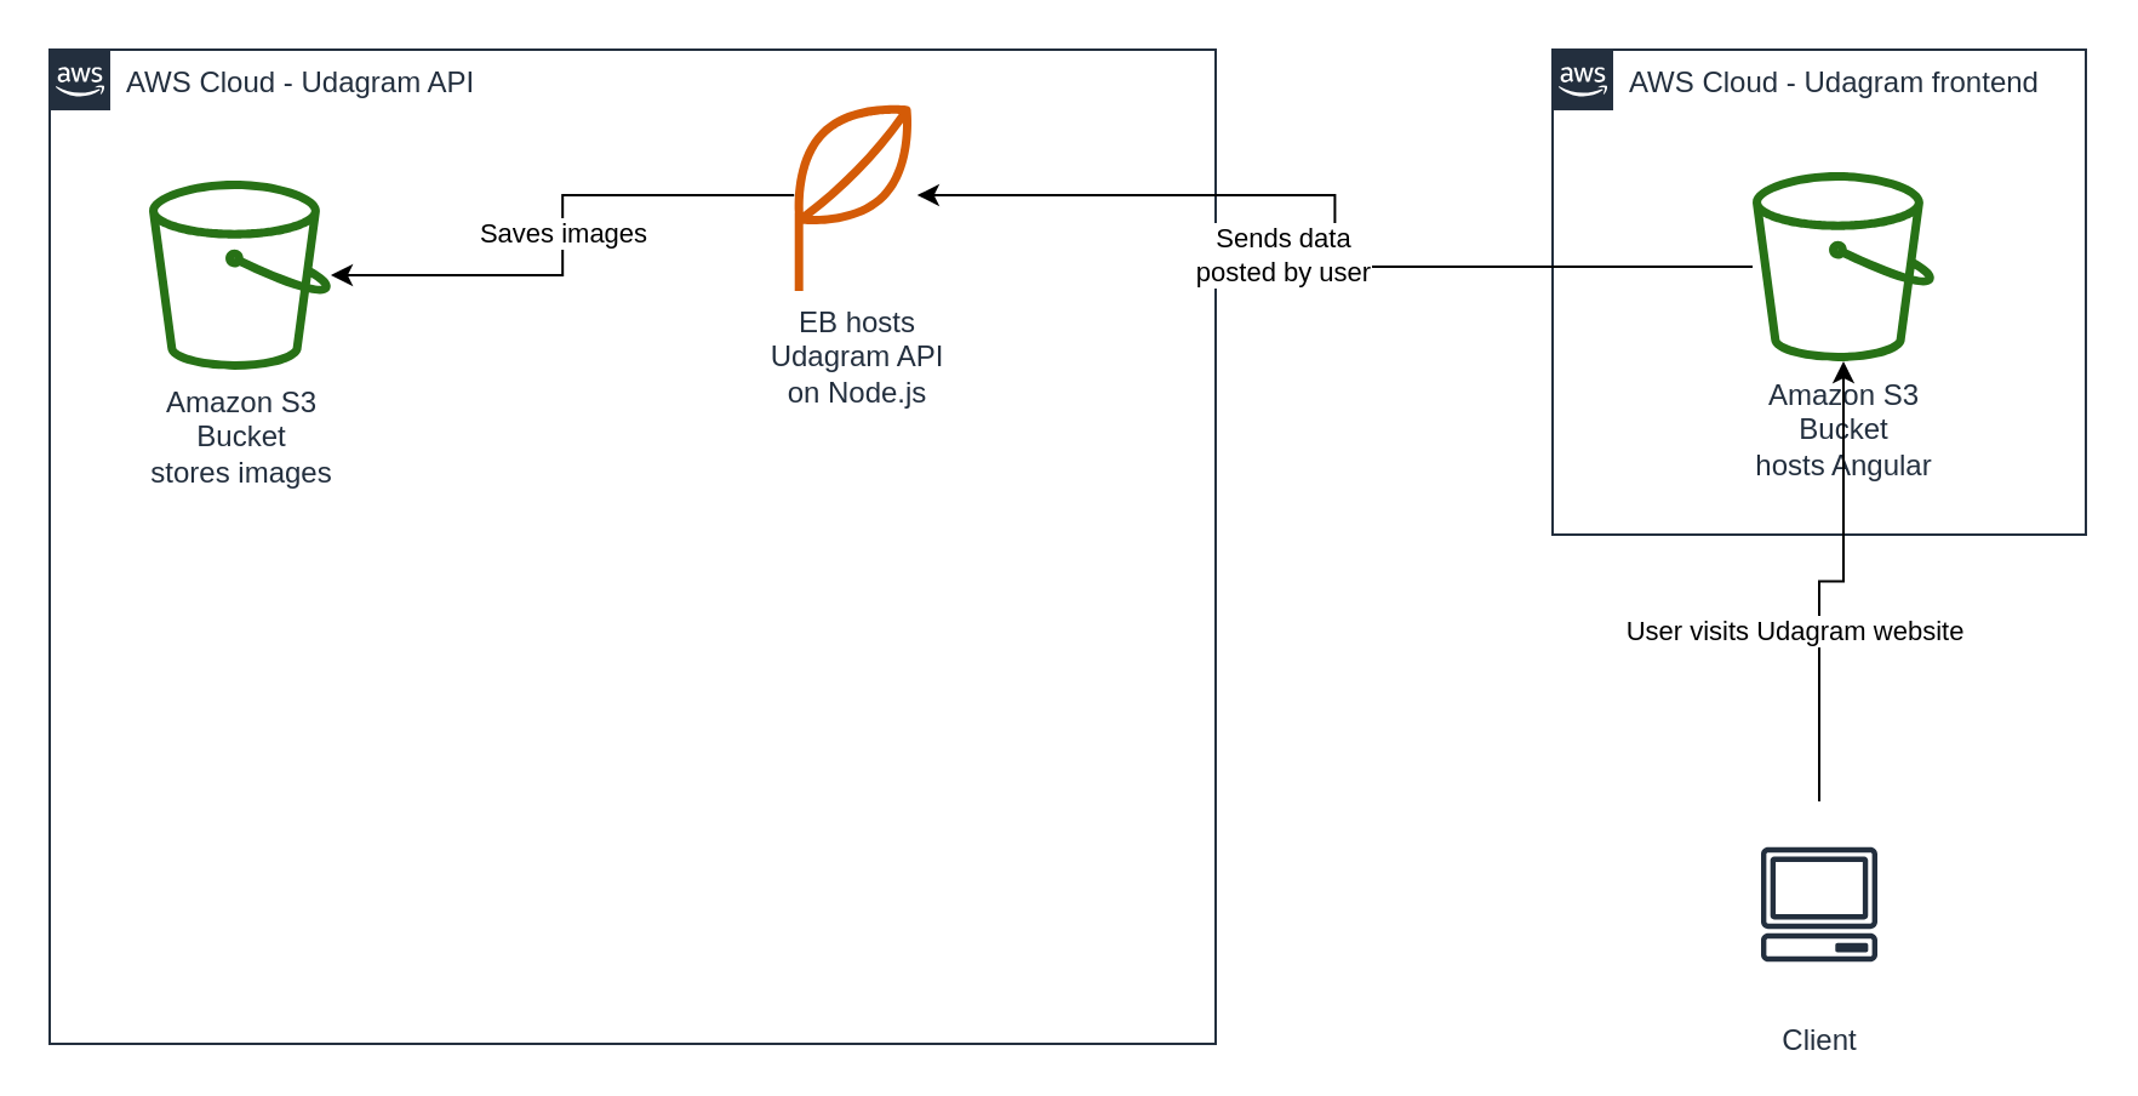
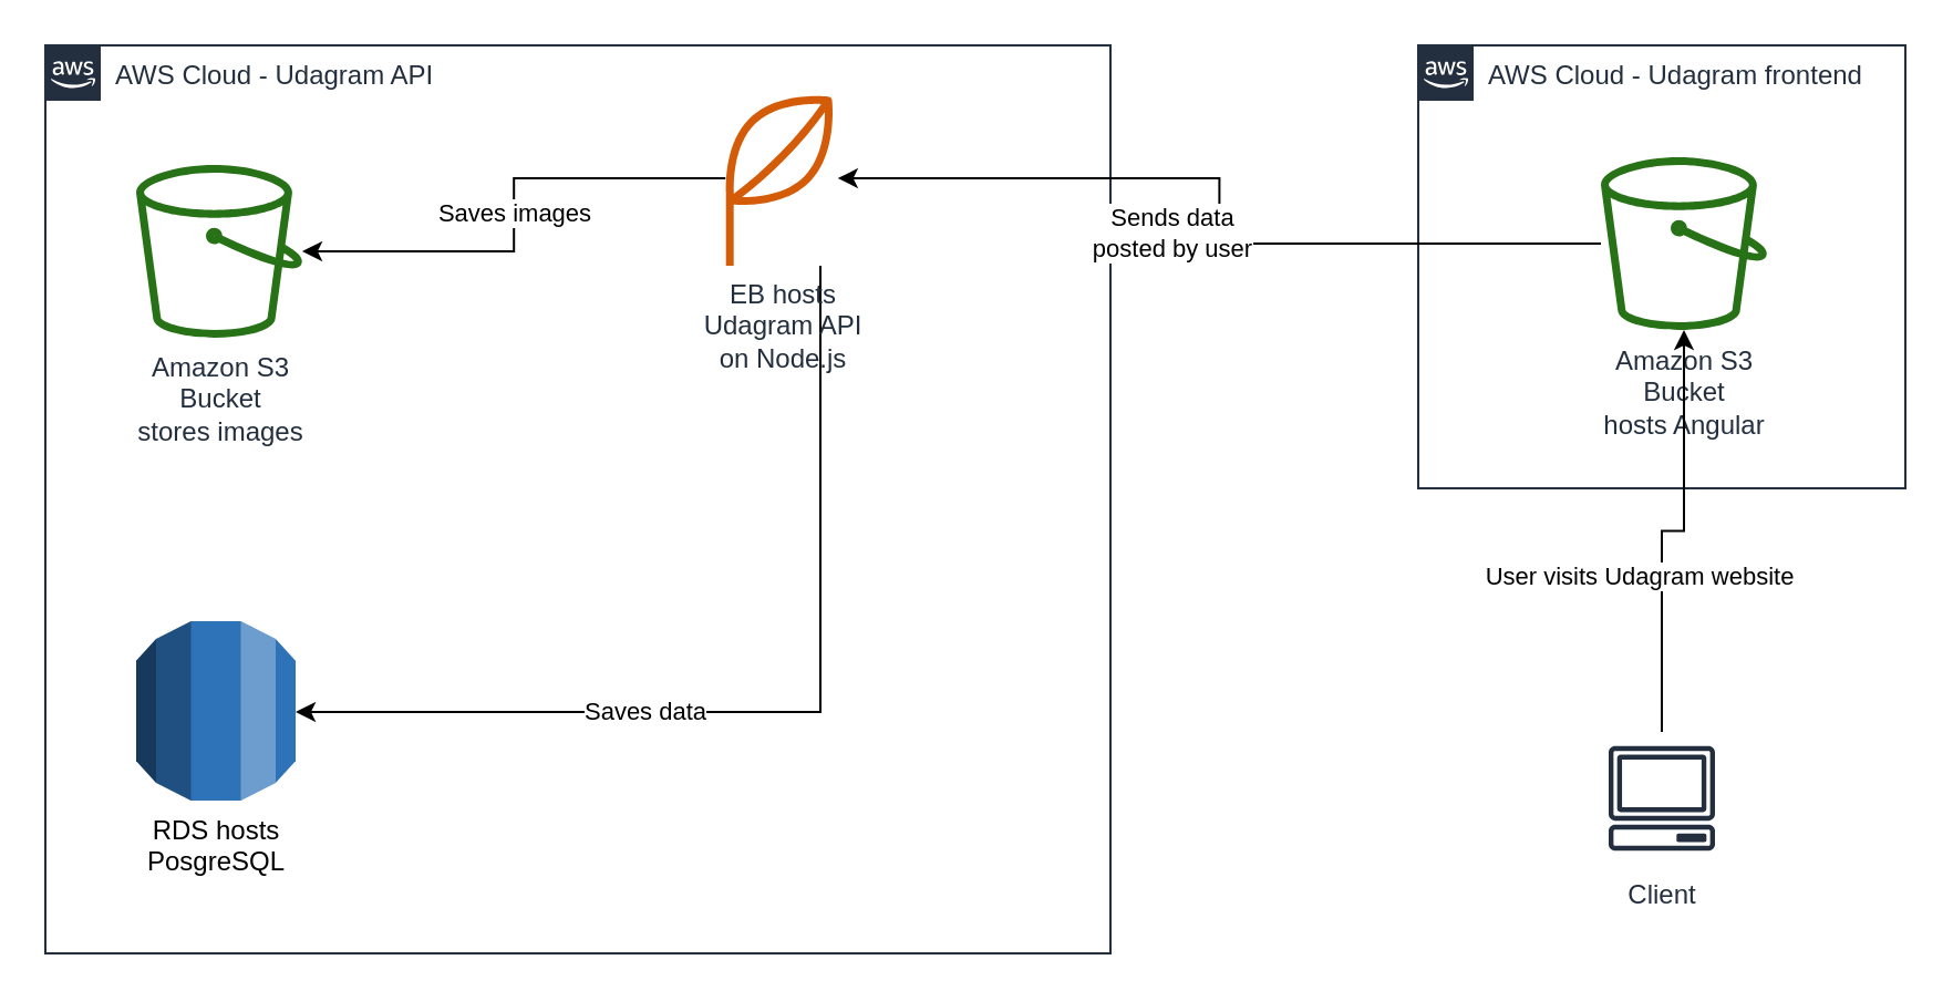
+ <mxCell id="3" value="&lt;div&gt;RDS hosts&lt;/div&gt;&lt;div&gt;PosgreSQL&lt;/div&gt;" style="outlineConnect=0;dashed=0;verticalLabelPosition=bottom;verticalAlign=top;align=center;html=1;shape=mxgraph.aws3.rds;fillColor=#2E73B8;gradientColor=none;" vertex="1" parent="2"><mxGeometry x="41" y="260" width="72" height="81" as="geometry" /></mxCell>
+ <mxCell id="4" value="Saves data" style="edgeStyle=orthogonalEdgeStyle;rounded=0;orthogonalLoop=1;jettySize=auto;html=1;" edge="1" parent="2" source="5" target="3"><mxGeometry x="0.28" relative="1" as="geometry"><Array as="points"><mxPoint x="350" y="301" /></Array><mxPoint as="offset" /></mxGeometry></mxCell>
- <mxCell id="11" value="Client" style="sketch=0;outlineConnect=0;fontColor=#232F3E;gradientColor=none;strokeColor=#232F3E;fillColor=#ffffff;dashed=0;verticalLabelPosition=bottom;verticalAlign=top;align=center;html=1;fontSize=12;fontStyle=0;aspect=fixed;shape=mxgraph.aws4.resourceIcon;resIcon=mxgraph.aws4.client;" vertex="1" parent="1"><mxGeometry x="720" y="330" width="60" height="85" as="geometry" /></mxCell>
+ <mxCell id="11" value="Client" style="sketch=0;outlineConnect=0;fontColor=#232F3E;gradientColor=none;strokeColor=#232F3E;fillColor=#ffffff;dashed=0;verticalLabelPosition=bottom;verticalAlign=top;align=center;html=1;fontSize=12;fontStyle=0;aspect=fixed;shape=mxgraph.aws4.resourceIcon;resIcon=mxgraph.aws4.client;" vertex="1" parent="1"><mxGeometry x="720" y="330" width="60" height="60" as="geometry" /></mxCell>
